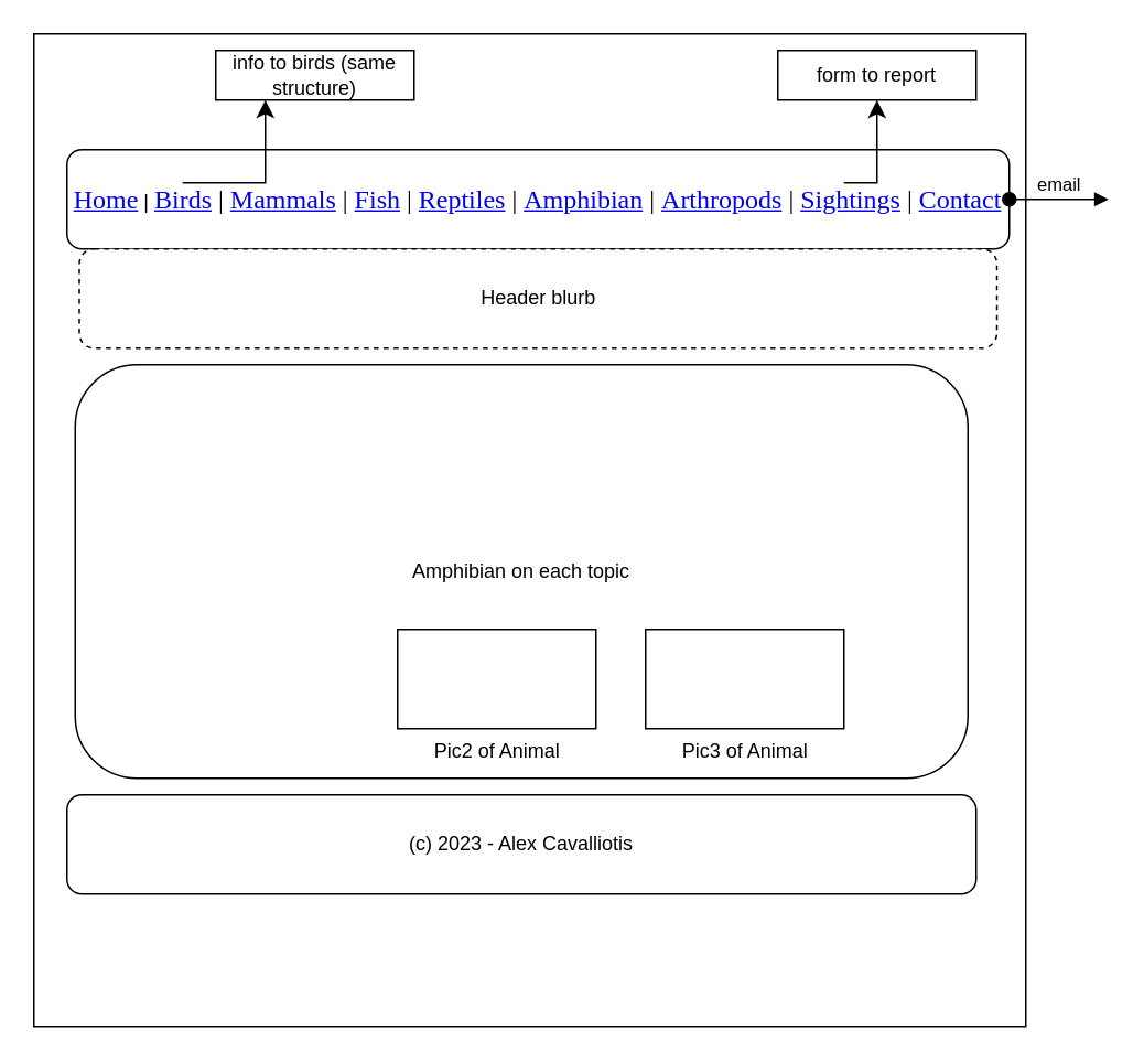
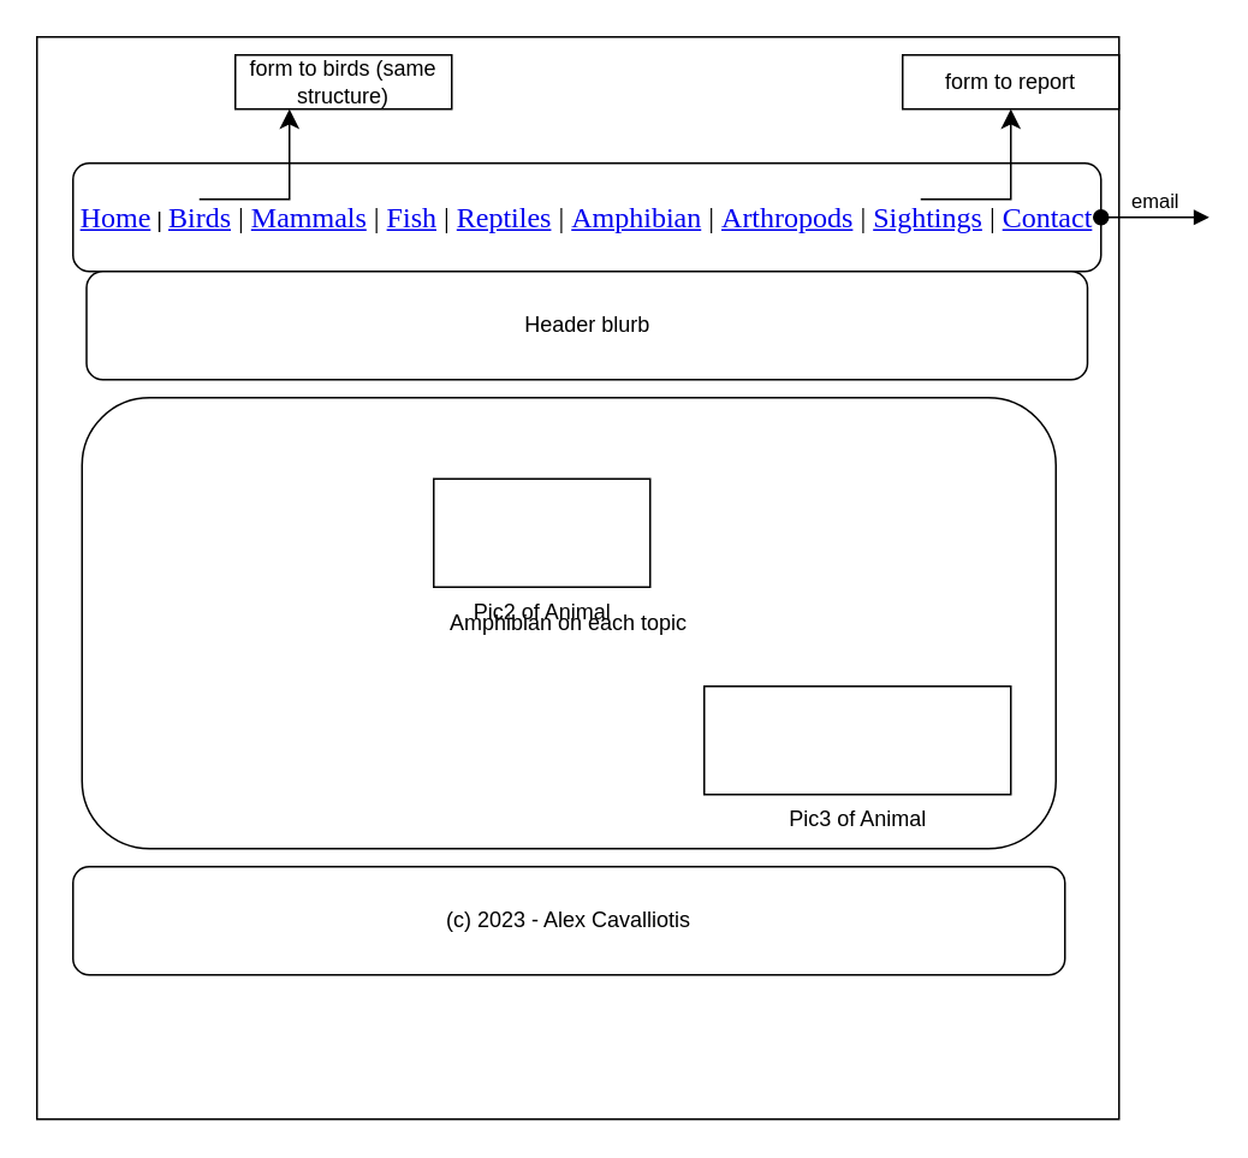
- <mxCell id="10" value="info to birds (same structure)" style="rounded=0;whiteSpace=wrap;html=1;" vertex="1" parent="1"><mxGeometry x="130" y="30" width="120" height="30" as="geometry" /></mxCell>
+ <mxCell id="10" value="form to birds (same structure)" style="rounded=0;whiteSpace=wrap;html=1;" vertex="1" parent="1"><mxGeometry x="130" y="30" width="120" height="30" as="geometry" /></mxCell>
- <mxCell id="9" value="form to report" style="rounded=0;whiteSpace=wrap;html=1;" vertex="1" parent="1"><mxGeometry x="470" y="30" width="120" height="30" as="geometry" /></mxCell>
+ <mxCell id="9" value="form to report" style="rounded=0;whiteSpace=wrap;html=1;" vertex="1" parent="1"><mxGeometry x="500" y="30" width="120" height="30" as="geometry" /></mxCell>
- <mxCell id="6" value="Header blurb" style="rounded=1;whiteSpace=wrap;html=1;dashed=1;" vertex="1" parent="1"><mxGeometry x="47.5" y="150" width="555" height="60" as="geometry" /></mxCell>
+ <mxCell id="6" value="Header blurb" style="rounded=1;whiteSpace=wrap;html=1;" vertex="1" parent="1"><mxGeometry x="47.5" y="150" width="555" height="60" as="geometry" /></mxCell>
- <mxCell id="12" value="Pic2 of Animal" style="verticalLabelPosition=bottom;verticalAlign=top;html=1;shape=mxgraph.basic.rect;fillColor2=none;strokeWidth=1;size=20;indent=5;" vertex="1" parent="1"><mxGeometry x="240" y="380" width="120" height="60" as="geometry" /></mxCell>
+ <mxCell id="12" value="Pic2 of Animal" style="verticalLabelPosition=bottom;verticalAlign=top;html=1;shape=mxgraph.basic.rect;fillColor2=none;strokeWidth=1;size=20;indent=5;" vertex="1" parent="1"><mxGeometry x="240" y="265" width="120" height="60" as="geometry" /></mxCell>
- <mxCell id="13" value="Pic3 of Animal" style="verticalLabelPosition=bottom;verticalAlign=top;html=1;shape=mxgraph.basic.rect;fillColor2=none;strokeWidth=1;size=20;indent=5;" vertex="1" parent="1"><mxGeometry x="390" y="380" width="120" height="60" as="geometry" /></mxCell>
+ <mxCell id="13" value="Pic3 of Animal" style="verticalLabelPosition=bottom;verticalAlign=top;html=1;shape=mxgraph.basic.rect;fillColor2=none;strokeWidth=1;size=20;indent=5;" vertex="1" parent="1"><mxGeometry x="390" y="380" width="170" height="60" as="geometry" /></mxCell>
